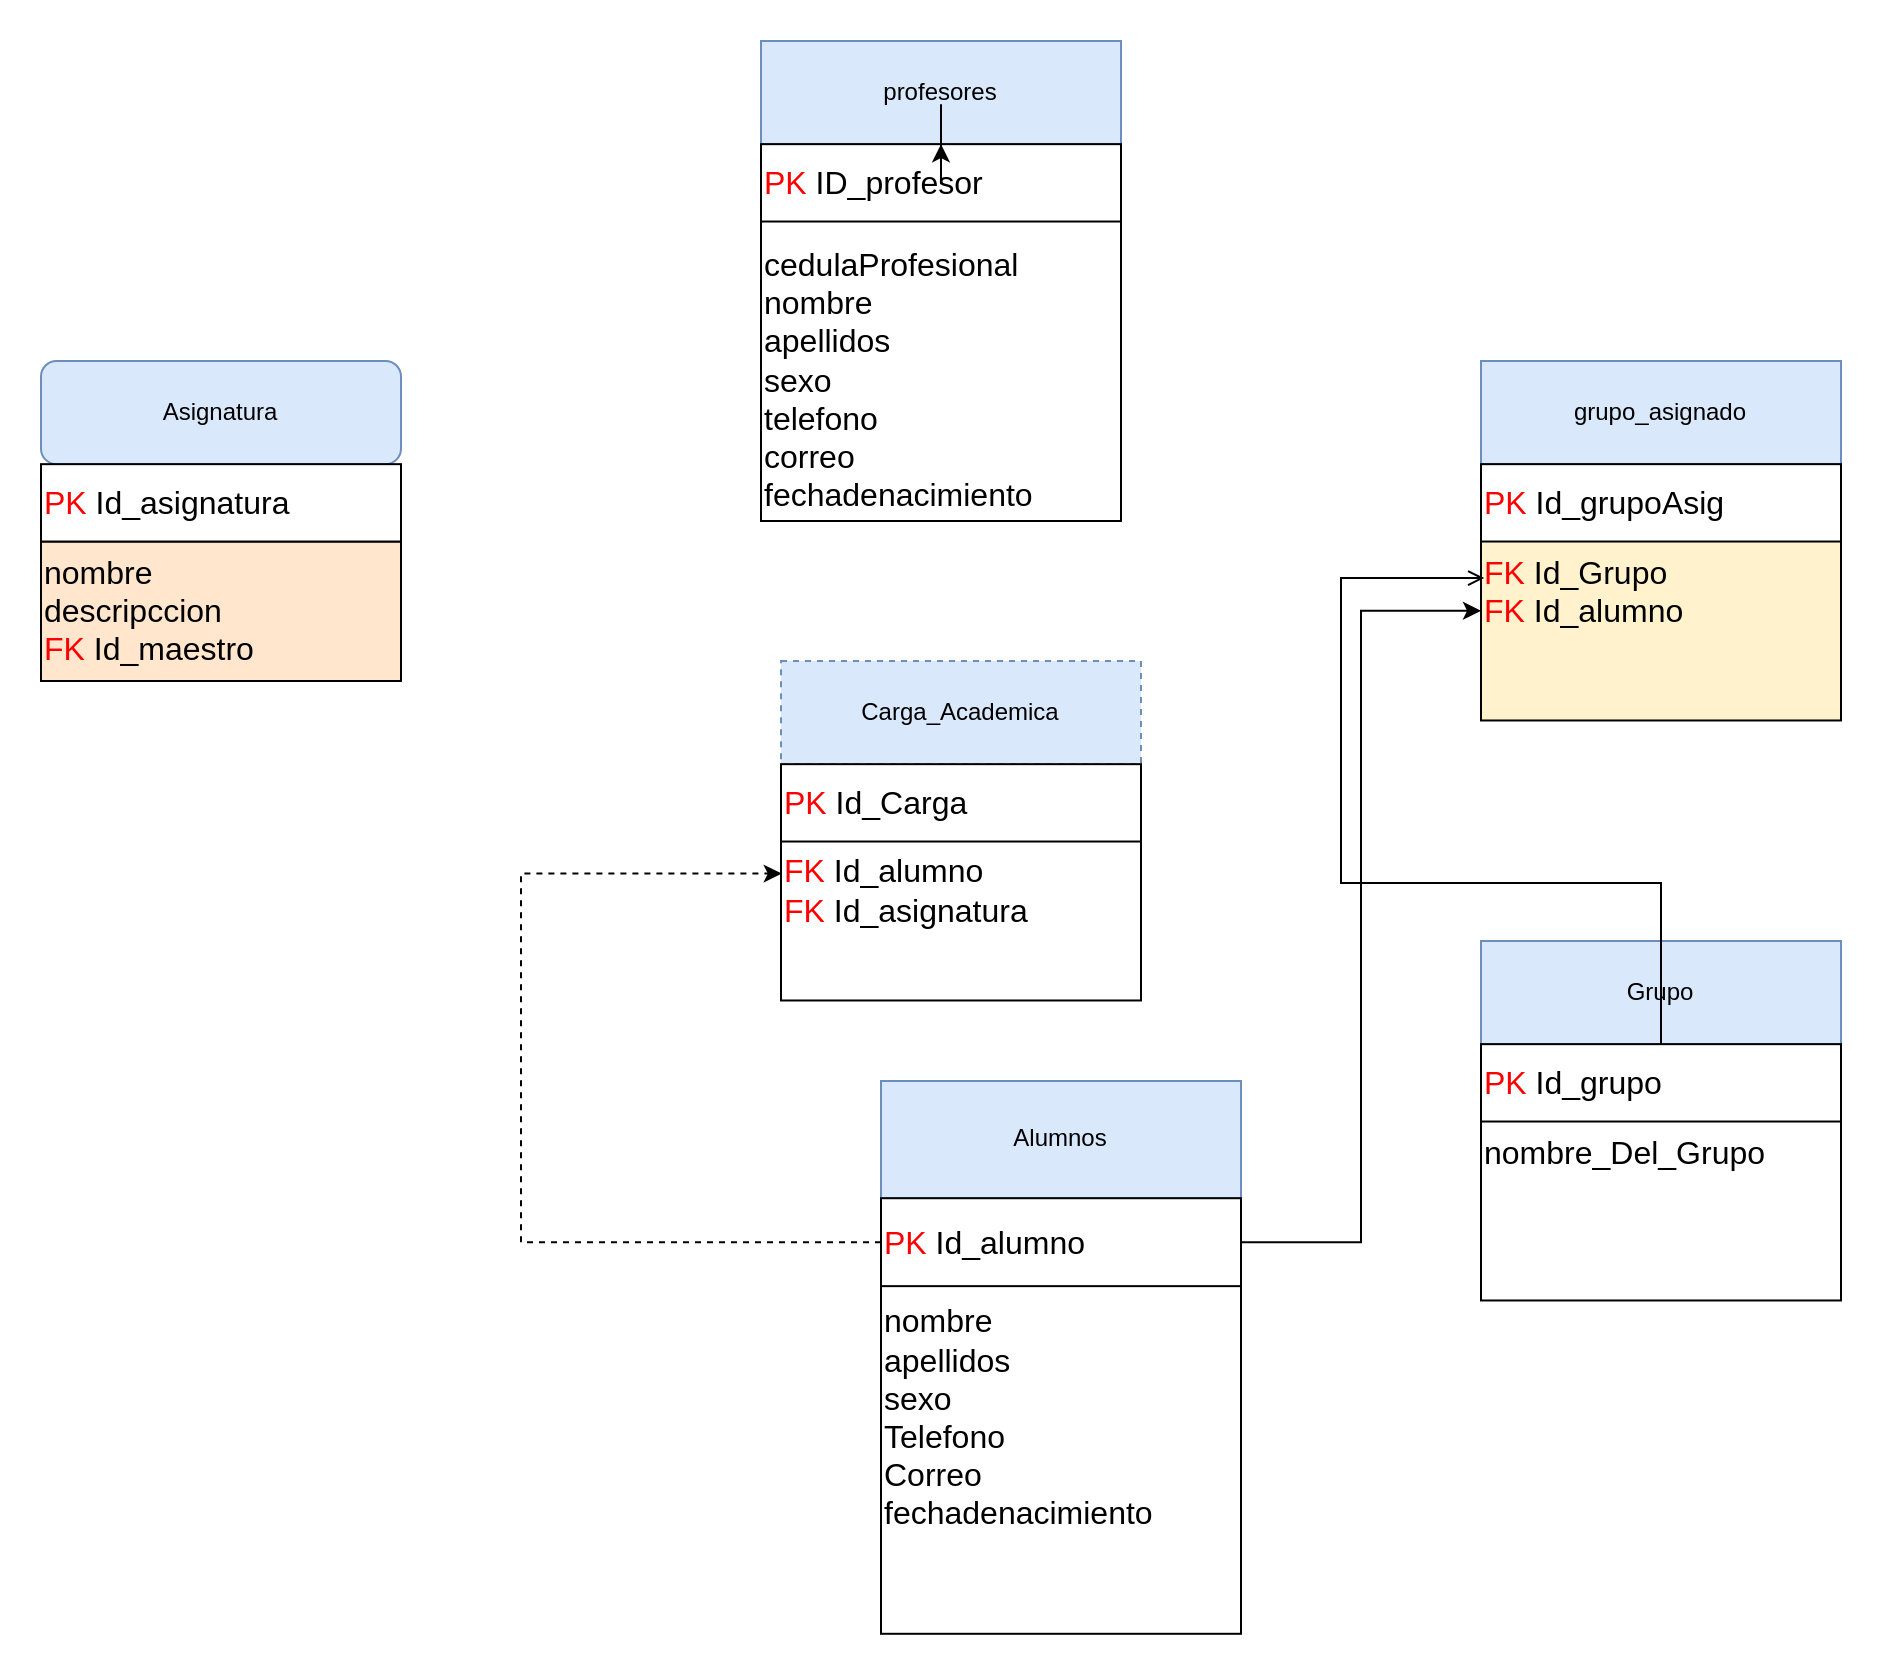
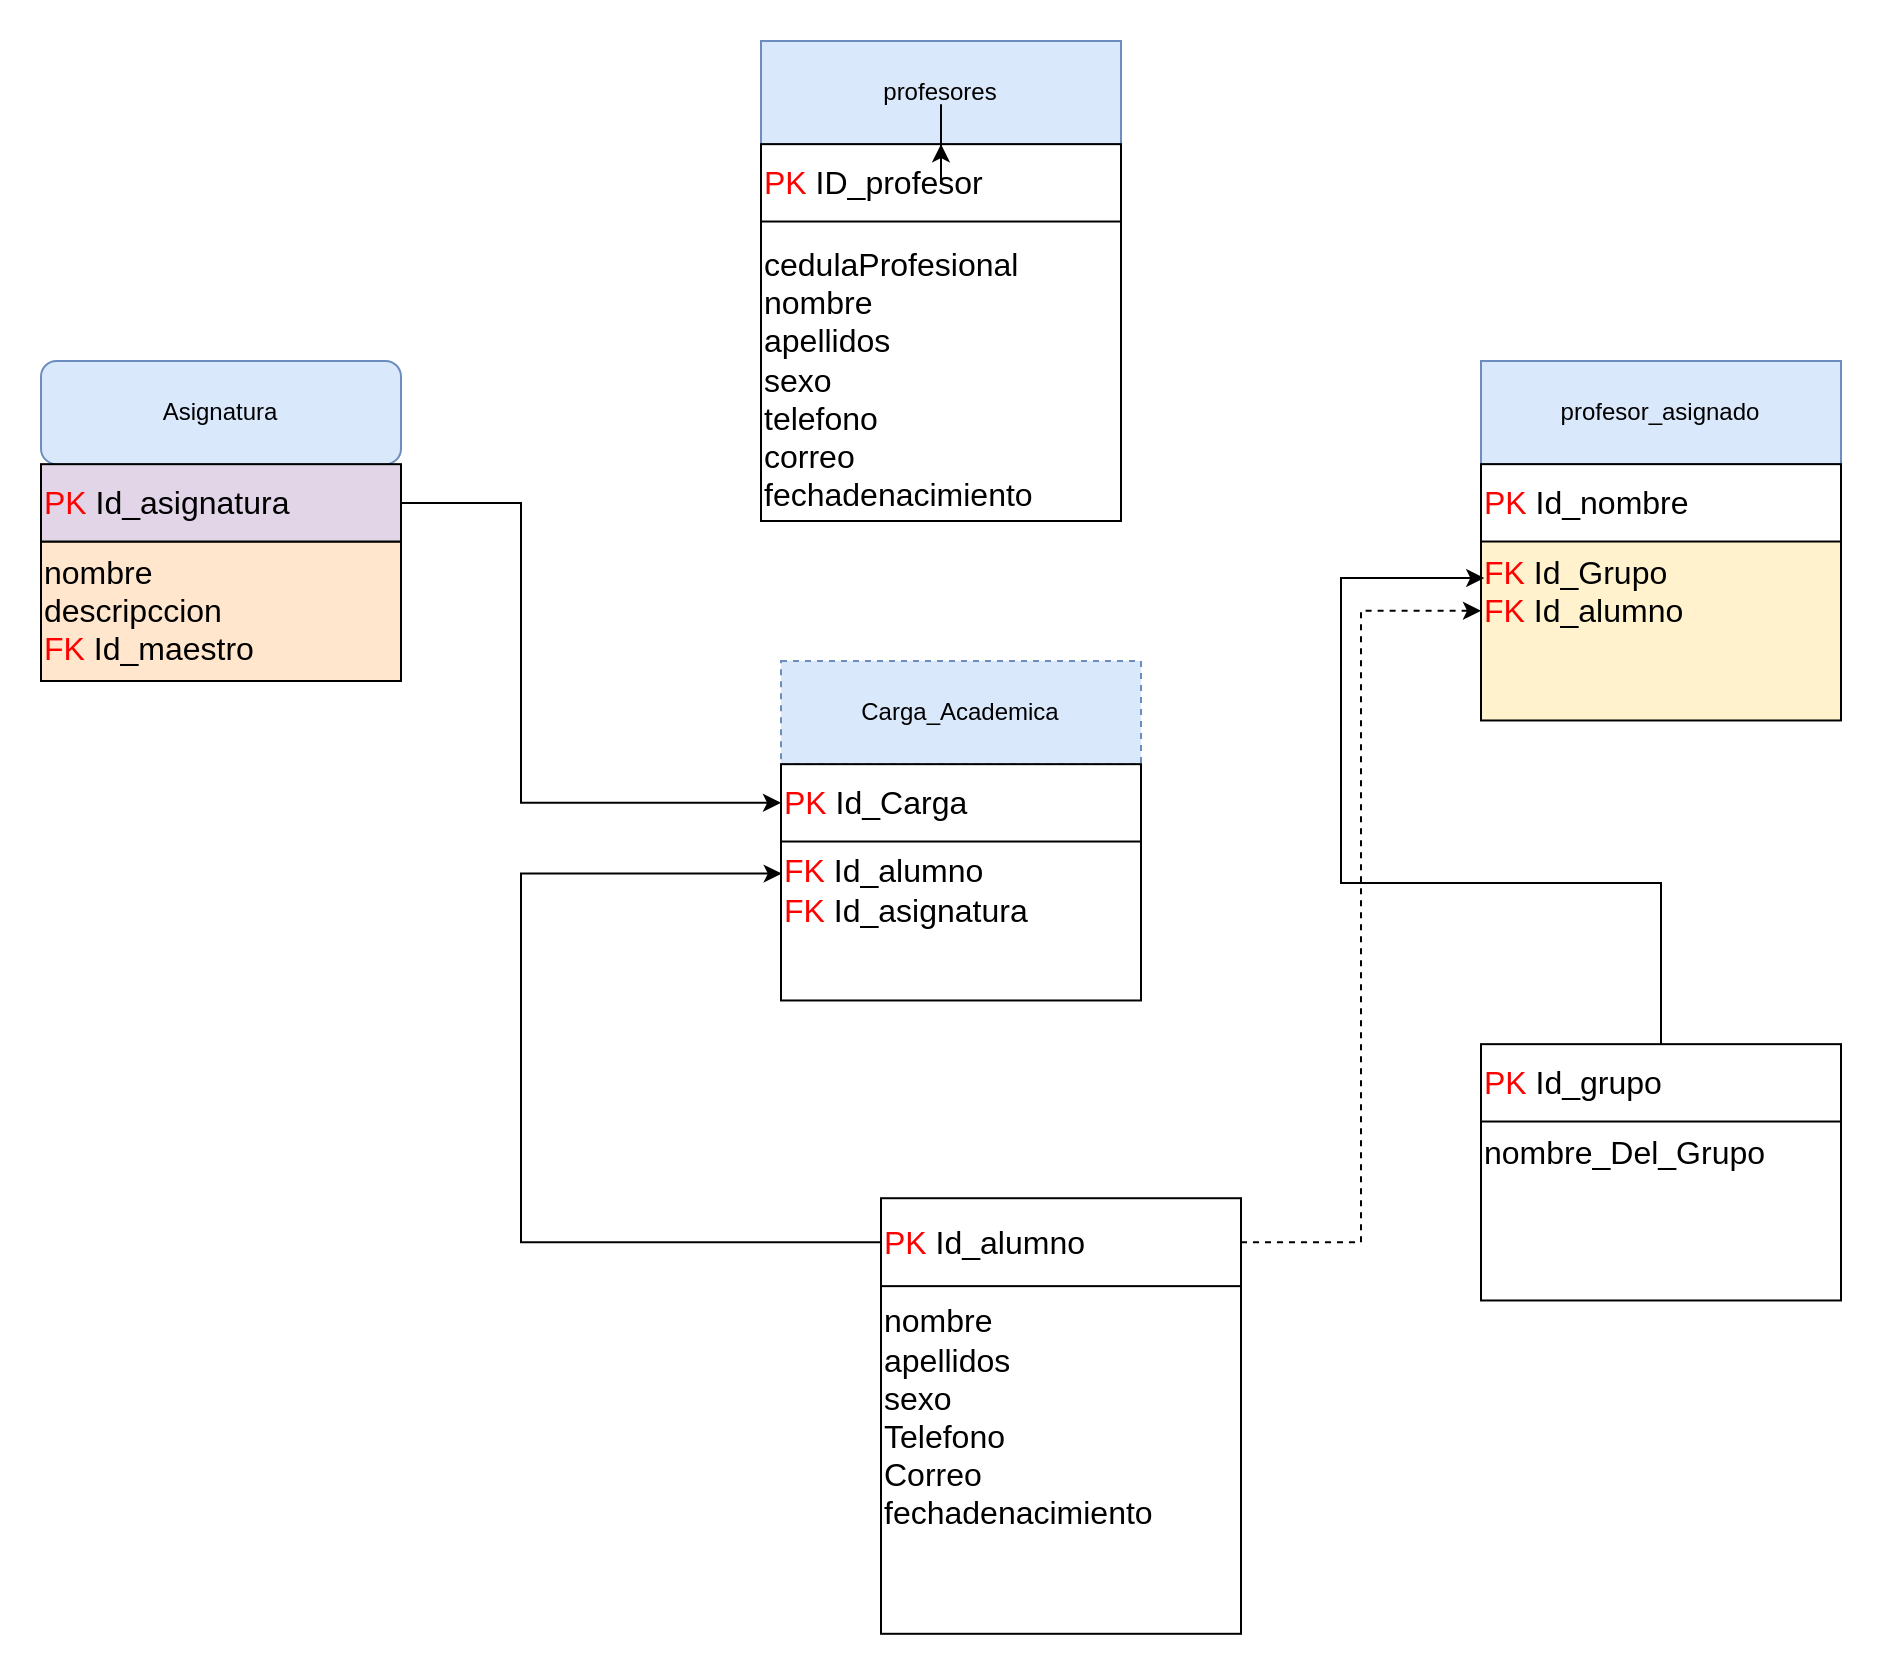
- <mxCell id="12" value="grupo_asignado" style="rounded=0;whiteSpace=wrap;html=1;fillColor=#dae8fc;strokeColor=#6c8ebf;" parent="10" vertex="1"><mxGeometry width="180" height="51.579" as="geometry" /></mxCell>
+ <mxCell id="12" value="profesor_asignado" style="rounded=0;whiteSpace=wrap;html=1;fillColor=#dae8fc;strokeColor=#6c8ebf;" parent="10" vertex="1"><mxGeometry width="180" height="51.579" as="geometry" /></mxCell>
- <mxCell id="9" value="&lt;span style=&quot;&quot;&gt;&lt;font color=&quot;#ff0000&quot;&gt;PK&lt;/font&gt; Id_asignatura&lt;/span&gt;" style="rounded=0;whiteSpace=wrap;html=1;fontSize=16;align=left;" parent="6" vertex="1"><mxGeometry y="51.579" width="180" height="38.684" as="geometry" /></mxCell>
+ <mxCell id="9" value="&lt;span style=&quot;&quot;&gt;&lt;font color=&quot;#ff0000&quot;&gt;PK&lt;/font&gt; Id_asignatura&lt;/span&gt;" style="rounded=0;whiteSpace=wrap;html=1;fontSize=16;align=left;fillColor=#e1d5e7;" parent="6" vertex="1"><mxGeometry y="51.579" width="180" height="38.684" as="geometry" /></mxCell>
- <mxCell id="13" value="&lt;span style=&quot;&quot;&gt;&lt;font color=&quot;#ff0000&quot;&gt;PK&lt;/font&gt; Id_grupoAsig&lt;/span&gt;" style="rounded=0;whiteSpace=wrap;html=1;fontSize=16;align=left;" parent="10" vertex="1"><mxGeometry y="51.579" width="180" height="38.684" as="geometry" /></mxCell>
+ <mxCell id="13" value="&lt;span style=&quot;&quot;&gt;&lt;font color=&quot;#ff0000&quot;&gt;PK&lt;/font&gt; Id_nombre&lt;/span&gt;" style="rounded=0;whiteSpace=wrap;html=1;fontSize=16;align=left;" parent="10" vertex="1"><mxGeometry y="51.579" width="180" height="38.684" as="geometry" /></mxCell>
- <mxCell id="30" style="edgeStyle=orthogonalEdgeStyle;rounded=0;orthogonalLoop=1;jettySize=auto;html=1;entryX=0.009;entryY=0.351;entryDx=0;entryDy=0;entryPerimeter=0;endArrow=open;" edge="1" parent="1" source="29" target="11"><mxGeometry relative="1" as="geometry"><Array as="points"><mxPoint x="830" y="441" /><mxPoint x="670" y="441" /><mxPoint x="670" y="289" /></Array></mxGeometry></mxCell>
+ <mxCell id="30" style="edgeStyle=orthogonalEdgeStyle;rounded=0;orthogonalLoop=1;jettySize=auto;html=1;entryX=0.009;entryY=0.351;entryDx=0;entryDy=0;entryPerimeter=0;" edge="1" parent="1" source="29" target="11"><mxGeometry relative="1" as="geometry"><Array as="points"><mxPoint x="830" y="441" /><mxPoint x="670" y="441" /><mxPoint x="670" y="289" /></Array></mxGeometry></mxCell>
+ <mxCell id="25" style="edgeStyle=orthogonalEdgeStyle;rounded=0;orthogonalLoop=1;jettySize=auto;html=1;entryX=0;entryY=0.5;entryDx=0;entryDy=0;" parent="1" source="9" target="23" edge="1"><mxGeometry relative="1" as="geometry"><Array as="points"><mxPoint x="260" y="251" /><mxPoint x="260" y="401" /></Array></mxGeometry></mxCell>
- <mxCell id="28" value="Grupo" style="rounded=0;whiteSpace=wrap;html=1;fillColor=#dae8fc;strokeColor=#6c8ebf;" vertex="1" parent="26"><mxGeometry width="180" height="51.579" as="geometry" /></mxCell>
- <mxCell id="24" style="edgeStyle=orthogonalEdgeStyle;rounded=0;orthogonalLoop=1;jettySize=auto;html=1;entryX=0.002;entryY=0.422;entryDx=0;entryDy=0;entryPerimeter=0;dashed=1;" parent="1" source="17" target="21" edge="1"><mxGeometry relative="1" as="geometry"><Array as="points"><mxPoint x="260" y="621" /><mxPoint x="260" y="436" /></Array></mxGeometry></mxCell>
+ <mxCell id="24" style="edgeStyle=orthogonalEdgeStyle;rounded=0;orthogonalLoop=1;jettySize=auto;html=1;entryX=0.002;entryY=0.422;entryDx=0;entryDy=0;entryPerimeter=0;" parent="1" source="17" target="21" edge="1"><mxGeometry relative="1" as="geometry"><Array as="points"><mxPoint x="260" y="621" /><mxPoint x="260" y="436" /></Array></mxGeometry></mxCell>
- <mxCell id="18" style="edgeStyle=orthogonalEdgeStyle;rounded=0;orthogonalLoop=1;jettySize=auto;html=1;exitX=1;exitY=0.5;exitDx=0;exitDy=0;entryX=0;entryY=0.5;entryDx=0;entryDy=0;" parent="1" source="17" target="11" edge="1"><mxGeometry relative="1" as="geometry" /></mxCell>
+ <mxCell id="18" style="edgeStyle=orthogonalEdgeStyle;rounded=0;orthogonalLoop=1;jettySize=auto;html=1;exitX=1;exitY=0.5;exitDx=0;exitDy=0;entryX=0;entryY=0.5;entryDx=0;entryDy=0;dashed=1;" parent="1" source="17" target="11" edge="1"><mxGeometry relative="1" as="geometry" /></mxCell>
- <mxCell id="16" value="Alumnos" style="rounded=0;whiteSpace=wrap;html=1;fillColor=#dae8fc;strokeColor=#6c8ebf;" parent="14" vertex="1"><mxGeometry width="180" height="58.612" as="geometry" /></mxCell>
